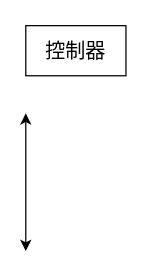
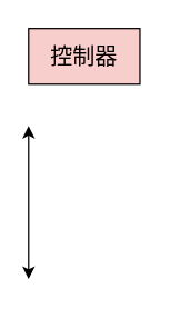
- <mxCell id="2" value="控制器" style="rounded=0;whiteSpace=wrap;html=1;fontSize=16;" vertex="1" parent="1"><mxGeometry x="20" y="20" width="80" height="40" as="geometry" /></mxCell>
+ <mxCell id="2" value="控制器" style="rounded=0;whiteSpace=wrap;html=1;fontSize=16;fillColor=#f8cecc;" vertex="1" parent="1"><mxGeometry x="20" y="20" width="80" height="40" as="geometry" /></mxCell>
